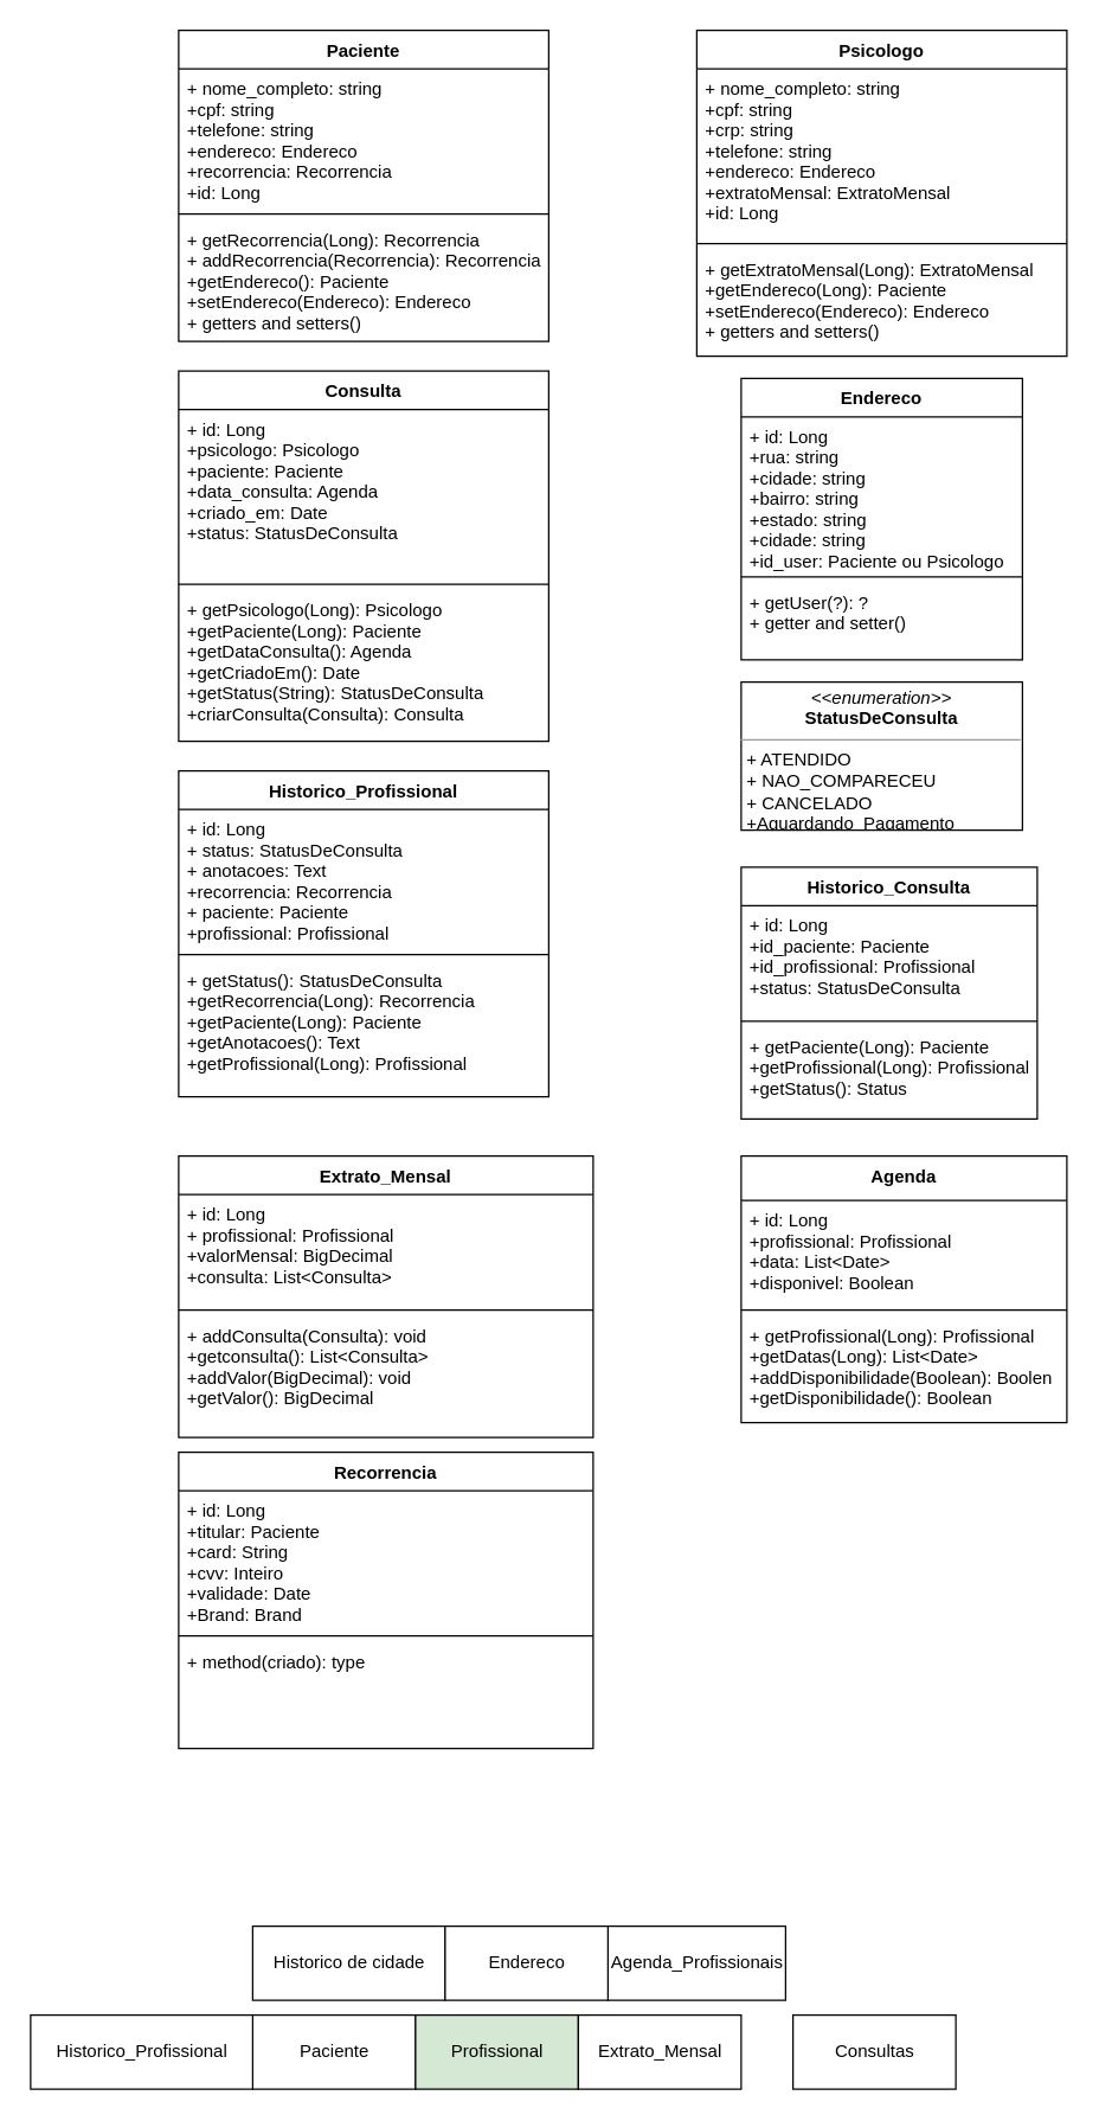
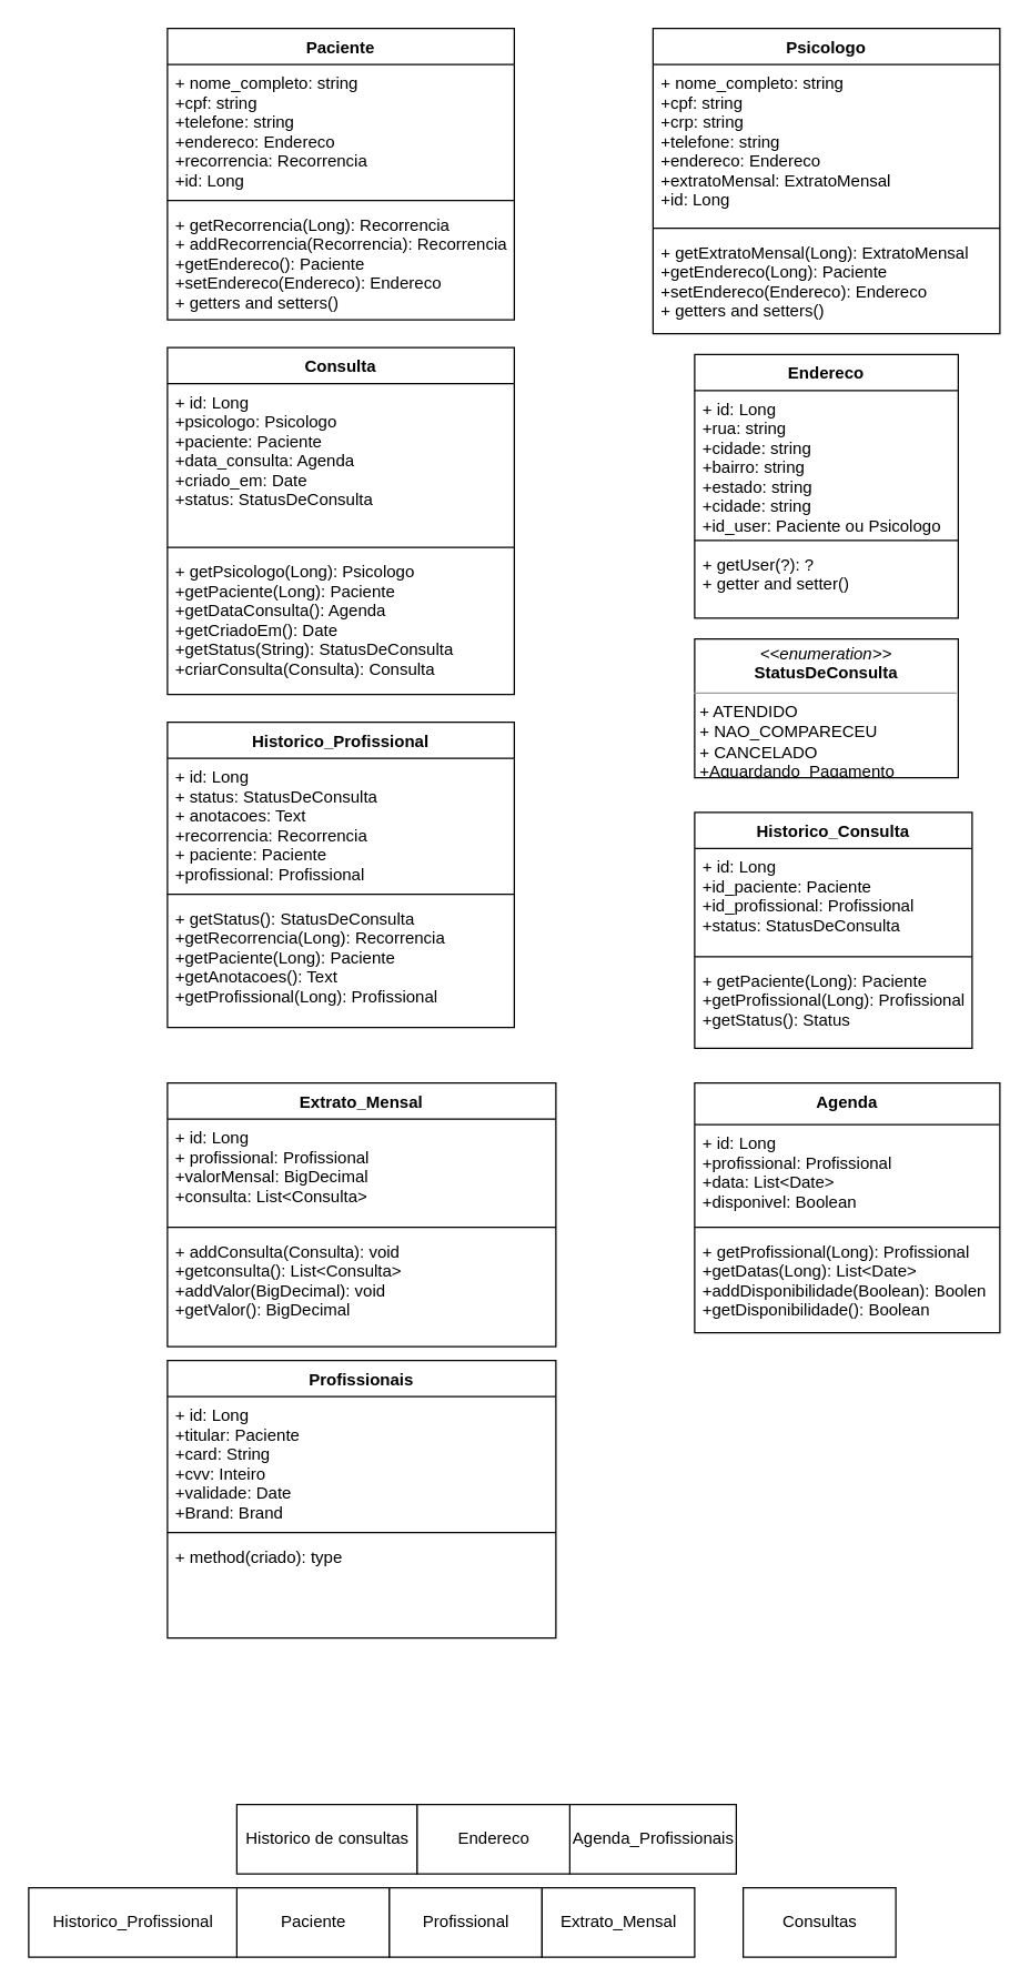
- <mxCell id="43" value="Recorrencia" style="swimlane;fontStyle=1;align=center;verticalAlign=top;childLayout=stackLayout;horizontal=1;startSize=26;horizontalStack=0;resizeParent=1;resizeParentMax=0;resizeLast=0;collapsible=1;marginBottom=0;" vertex="1" parent="1"><mxGeometry x="120" y="980" width="280" height="200" as="geometry" /></mxCell>
+ <mxCell id="43" value="Profissionais" style="swimlane;fontStyle=1;align=center;verticalAlign=top;childLayout=stackLayout;horizontal=1;startSize=26;horizontalStack=0;resizeParent=1;resizeParentMax=0;resizeLast=0;collapsible=1;marginBottom=0;" vertex="1" parent="1"><mxGeometry x="120" y="980" width="280" height="200" as="geometry" /></mxCell>
- <mxCell id="6" value="Historico de cidade" style="html=1;" vertex="1" parent="1"><mxGeometry x="170" y="1300" width="130" height="50" as="geometry" /></mxCell>
+ <mxCell id="6" value="Historico de consultas" style="html=1;" vertex="1" parent="1"><mxGeometry x="170" y="1300" width="130" height="50" as="geometry" /></mxCell>
- <mxCell id="3" value="Profissional" style="html=1;fillColor=#d5e8d4;" vertex="1" parent="1"><mxGeometry x="280" y="1360" width="110" height="50" as="geometry" /></mxCell>
+ <mxCell id="3" value="Profissional" style="html=1;" vertex="1" parent="1"><mxGeometry x="280" y="1360" width="110" height="50" as="geometry" /></mxCell>
